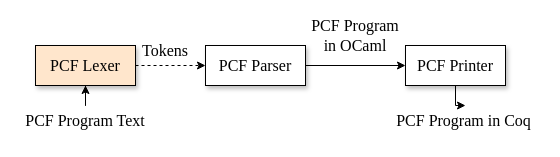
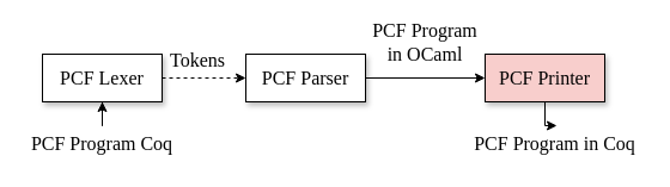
- <mxCell id="3" value="&lt;font style=&quot;font-size: 16px;&quot; face=&quot;Times New Roman&quot;&gt;PCF Lexer&lt;/font&gt;" style="rounded=0;whiteSpace=wrap;html=1;shadow=1;fillColor=#ffe6cc;" parent="1" vertex="1"><mxGeometry x="35" y="45" width="100" height="40" as="geometry" /></mxCell>
+ <mxCell id="3" value="&lt;font style=&quot;font-size: 16px;&quot; face=&quot;Times New Roman&quot;&gt;PCF Lexer&lt;/font&gt;" style="rounded=0;whiteSpace=wrap;html=1;shadow=1;" parent="1" vertex="1"><mxGeometry x="35" y="45" width="100" height="40" as="geometry" /></mxCell>
- <mxCell id="7" value="&lt;font style=&quot;font-size: 16px;&quot; face=&quot;Times New Roman&quot;&gt;PCF Printer&lt;/font&gt;" style="rounded=0;whiteSpace=wrap;html=1;shadow=1;" parent="1" vertex="1"><mxGeometry x="405" y="45" width="100" height="40" as="geometry" /></mxCell>
+ <mxCell id="7" value="&lt;font style=&quot;font-size: 16px;&quot; face=&quot;Times New Roman&quot;&gt;PCF Printer&lt;/font&gt;" style="rounded=0;whiteSpace=wrap;html=1;shadow=1;fillColor=#f8cecc;" parent="1" vertex="1"><mxGeometry x="405" y="45" width="100" height="40" as="geometry" /></mxCell>
- <mxCell id="10" value="PCF Program Text" style="text;html=1;strokeColor=none;fillColor=none;align=center;verticalAlign=middle;whiteSpace=wrap;rounded=0;fontSize=16;fontFamily=Times New Roman;" parent="1" vertex="1"><mxGeometry x="20" y="105" width="130" height="30" as="geometry" /></mxCell>
+ <mxCell id="10" value="PCF Program Coq" style="text;html=1;strokeColor=none;fillColor=none;align=center;verticalAlign=middle;whiteSpace=wrap;rounded=0;fontSize=16;fontFamily=Times New Roman;" parent="1" vertex="1"><mxGeometry x="20" y="105" width="130" height="30" as="geometry" /></mxCell>
